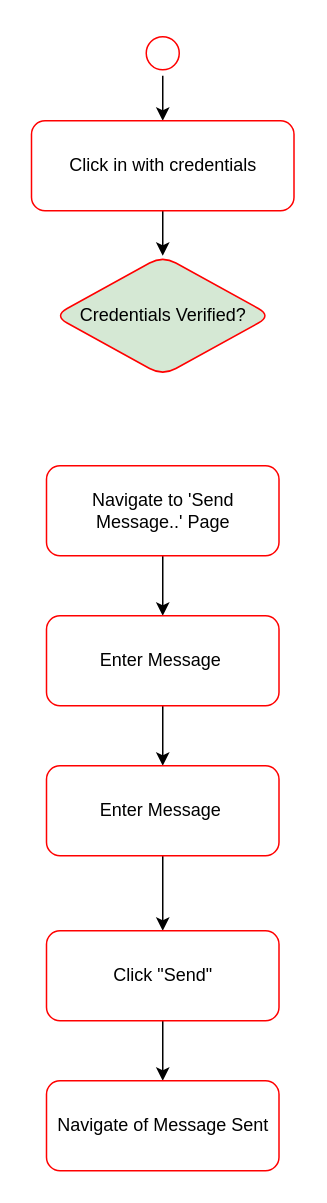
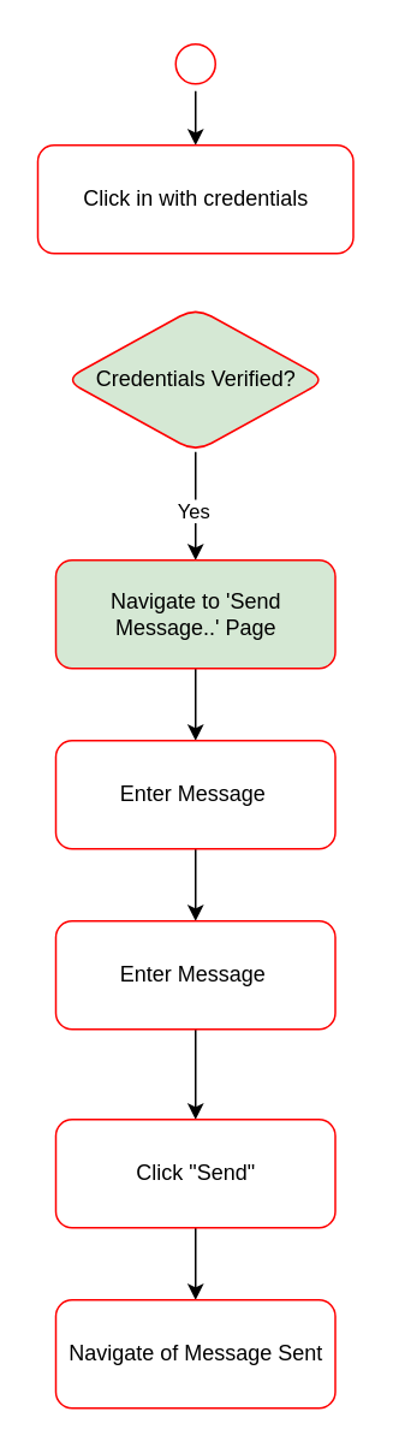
- <mxCell id="4" value="" style="edgeStyle=orthogonalEdgeStyle;rounded=0;orthogonalLoop=1;jettySize=auto;html=1;" edge="1" parent="1" source="5" target="8"><mxGeometry relative="1" as="geometry" /></mxCell>
+ <mxCell id="6" value="" style="edgeStyle=orthogonalEdgeStyle;rounded=0;orthogonalLoop=1;jettySize=auto;html=1;" edge="1" parent="1" source="8" target="10"><mxGeometry relative="1" as="geometry" /></mxCell>
+ <mxCell id="7" value="Yes" style="edgeLabel;html=1;align=center;verticalAlign=middle;resizable=0;points=[];" vertex="1" connectable="0" parent="6"><mxGeometry x="0.067" y="-2" relative="1" as="geometry"><mxPoint as="offset" /></mxGeometry></mxCell>
- <mxCell id="10" value="Navigate to 'Send Message..' Page" style="whiteSpace=wrap;html=1;fillColor=#FFFFFF;strokeColor=#ff0000;rounded=1;" vertex="1" parent="1"><mxGeometry x="30.5" y="310" width="155" height="60" as="geometry" /></mxCell>
+ <mxCell id="10" value="Navigate to 'Send Message..' Page" style="whiteSpace=wrap;html=1;fillColor=#d5e8d4;strokeColor=#ff0000;rounded=1;" vertex="1" parent="1"><mxGeometry x="30.5" y="310" width="155" height="60" as="geometry" /></mxCell>
